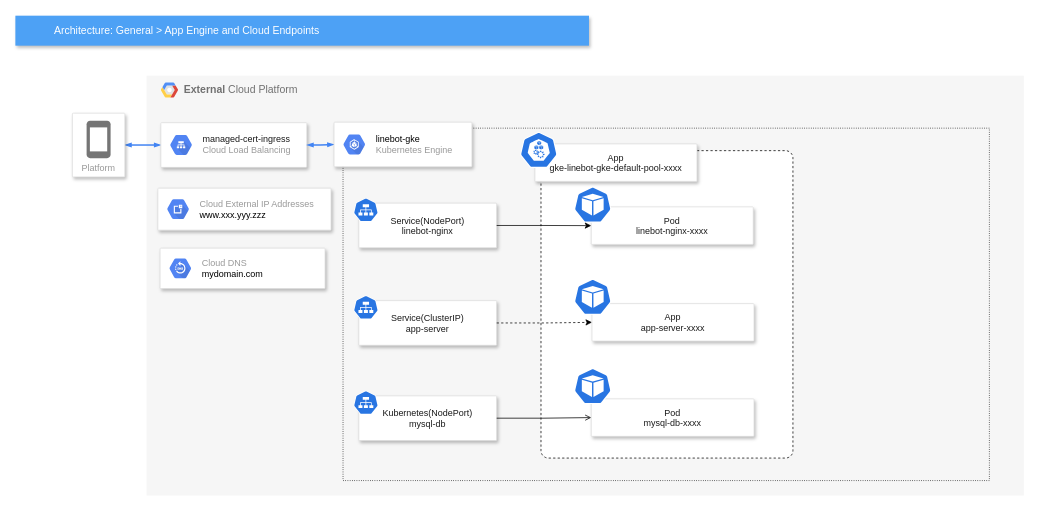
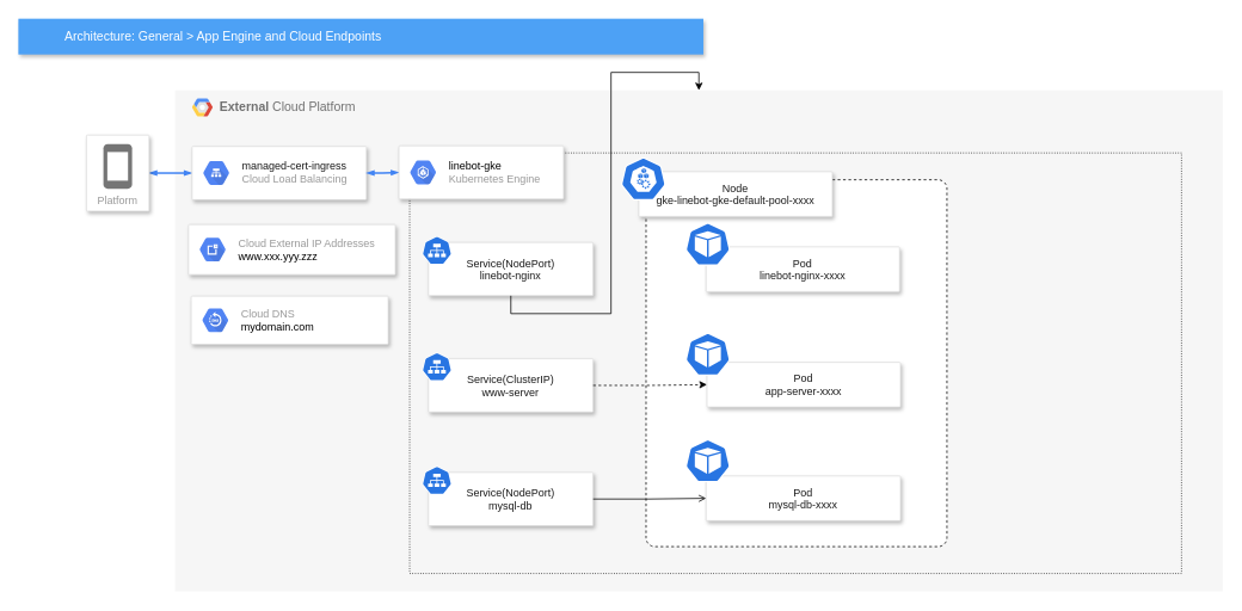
- <mxCell id="29" value="App&#10;gke-linebot-gke-default-pool-xxxx" style="strokeColor=#dddddd;shadow=1;strokeWidth=1;rounded=1;absoluteArcSize=1;arcSize=2;fontColor=#1A1A1A;" vertex="1" parent="1"><mxGeometry x="712.94" y="191" width="216.06" height="50" as="geometry" /></mxCell>
+ <mxCell id="29" value="Node&#10;gke-linebot-gke-default-pool-xxxx" style="strokeColor=#dddddd;shadow=1;strokeWidth=1;rounded=1;absoluteArcSize=1;arcSize=2;fontColor=#1A1A1A;" vertex="1" parent="1"><mxGeometry x="712.94" y="191" width="216.06" height="50" as="geometry" /></mxCell>
- <mxCell id="38" value="" style="edgeStyle=orthogonalEdgeStyle;rounded=0;orthogonalLoop=1;jettySize=auto;html=1;fontColor=#1A1A1A;entryX=0;entryY=0.5;entryDx=0;entryDy=0;" edge="1" parent="1" source="23" target="19"><mxGeometry relative="1" as="geometry" /></mxCell>
+ <mxCell id="38" value="" style="edgeStyle=orthogonalEdgeStyle;rounded=0;orthogonalLoop=1;jettySize=auto;html=1;fontColor=#1A1A1A;" edge="1" parent="1" source="23" target="2"><mxGeometry relative="1" as="geometry" /></mxCell>
- <mxCell id="32" value="App&#10;app-server-xxxx" style="strokeColor=#dddddd;shadow=1;strokeWidth=1;rounded=1;absoluteArcSize=1;arcSize=2;fontColor=#1A1A1A;" vertex="1" parent="1"><mxGeometry x="789" y="404" width="216.06" height="50" as="geometry" /></mxCell>
+ <mxCell id="32" value="Pod&#10;app-server-xxxx" style="strokeColor=#dddddd;shadow=1;strokeWidth=1;rounded=1;absoluteArcSize=1;arcSize=2;fontColor=#1A1A1A;" vertex="1" parent="1"><mxGeometry x="789" y="404" width="216.06" height="50" as="geometry" /></mxCell>
- <mxCell id="25" value="Service(ClusterIP)&#10;app-server" style="strokeColor=#dddddd;shadow=1;strokeWidth=1;rounded=1;absoluteArcSize=1;arcSize=2;fontColor=#1A1A1A;" vertex="1" parent="1"><mxGeometry x="477.996" y="400.003" width="183.878" height="59.586" as="geometry" /></mxCell>
+ <mxCell id="25" value="Service(ClusterIP)&#10;www-server" style="strokeColor=#dddddd;shadow=1;strokeWidth=1;rounded=1;absoluteArcSize=1;arcSize=2;fontColor=#1A1A1A;" vertex="1" parent="1"><mxGeometry x="477.996" y="400.003" width="183.878" height="59.586" as="geometry" /></mxCell>
- <mxCell id="27" value="Kubernetes(NodePort)&#10;mysql-db" style="strokeColor=#dddddd;shadow=1;strokeWidth=1;rounded=1;absoluteArcSize=1;arcSize=2;fontColor=#1A1A1A;" vertex="1" parent="1"><mxGeometry x="477.996" y="527.003" width="183.878" height="59.586" as="geometry" /></mxCell>
+ <mxCell id="27" value="Service(NodePort)&#10;mysql-db" style="strokeColor=#dddddd;shadow=1;strokeWidth=1;rounded=1;absoluteArcSize=1;arcSize=2;fontColor=#1A1A1A;" vertex="1" parent="1"><mxGeometry x="477.996" y="527.003" width="183.878" height="59.586" as="geometry" /></mxCell>
